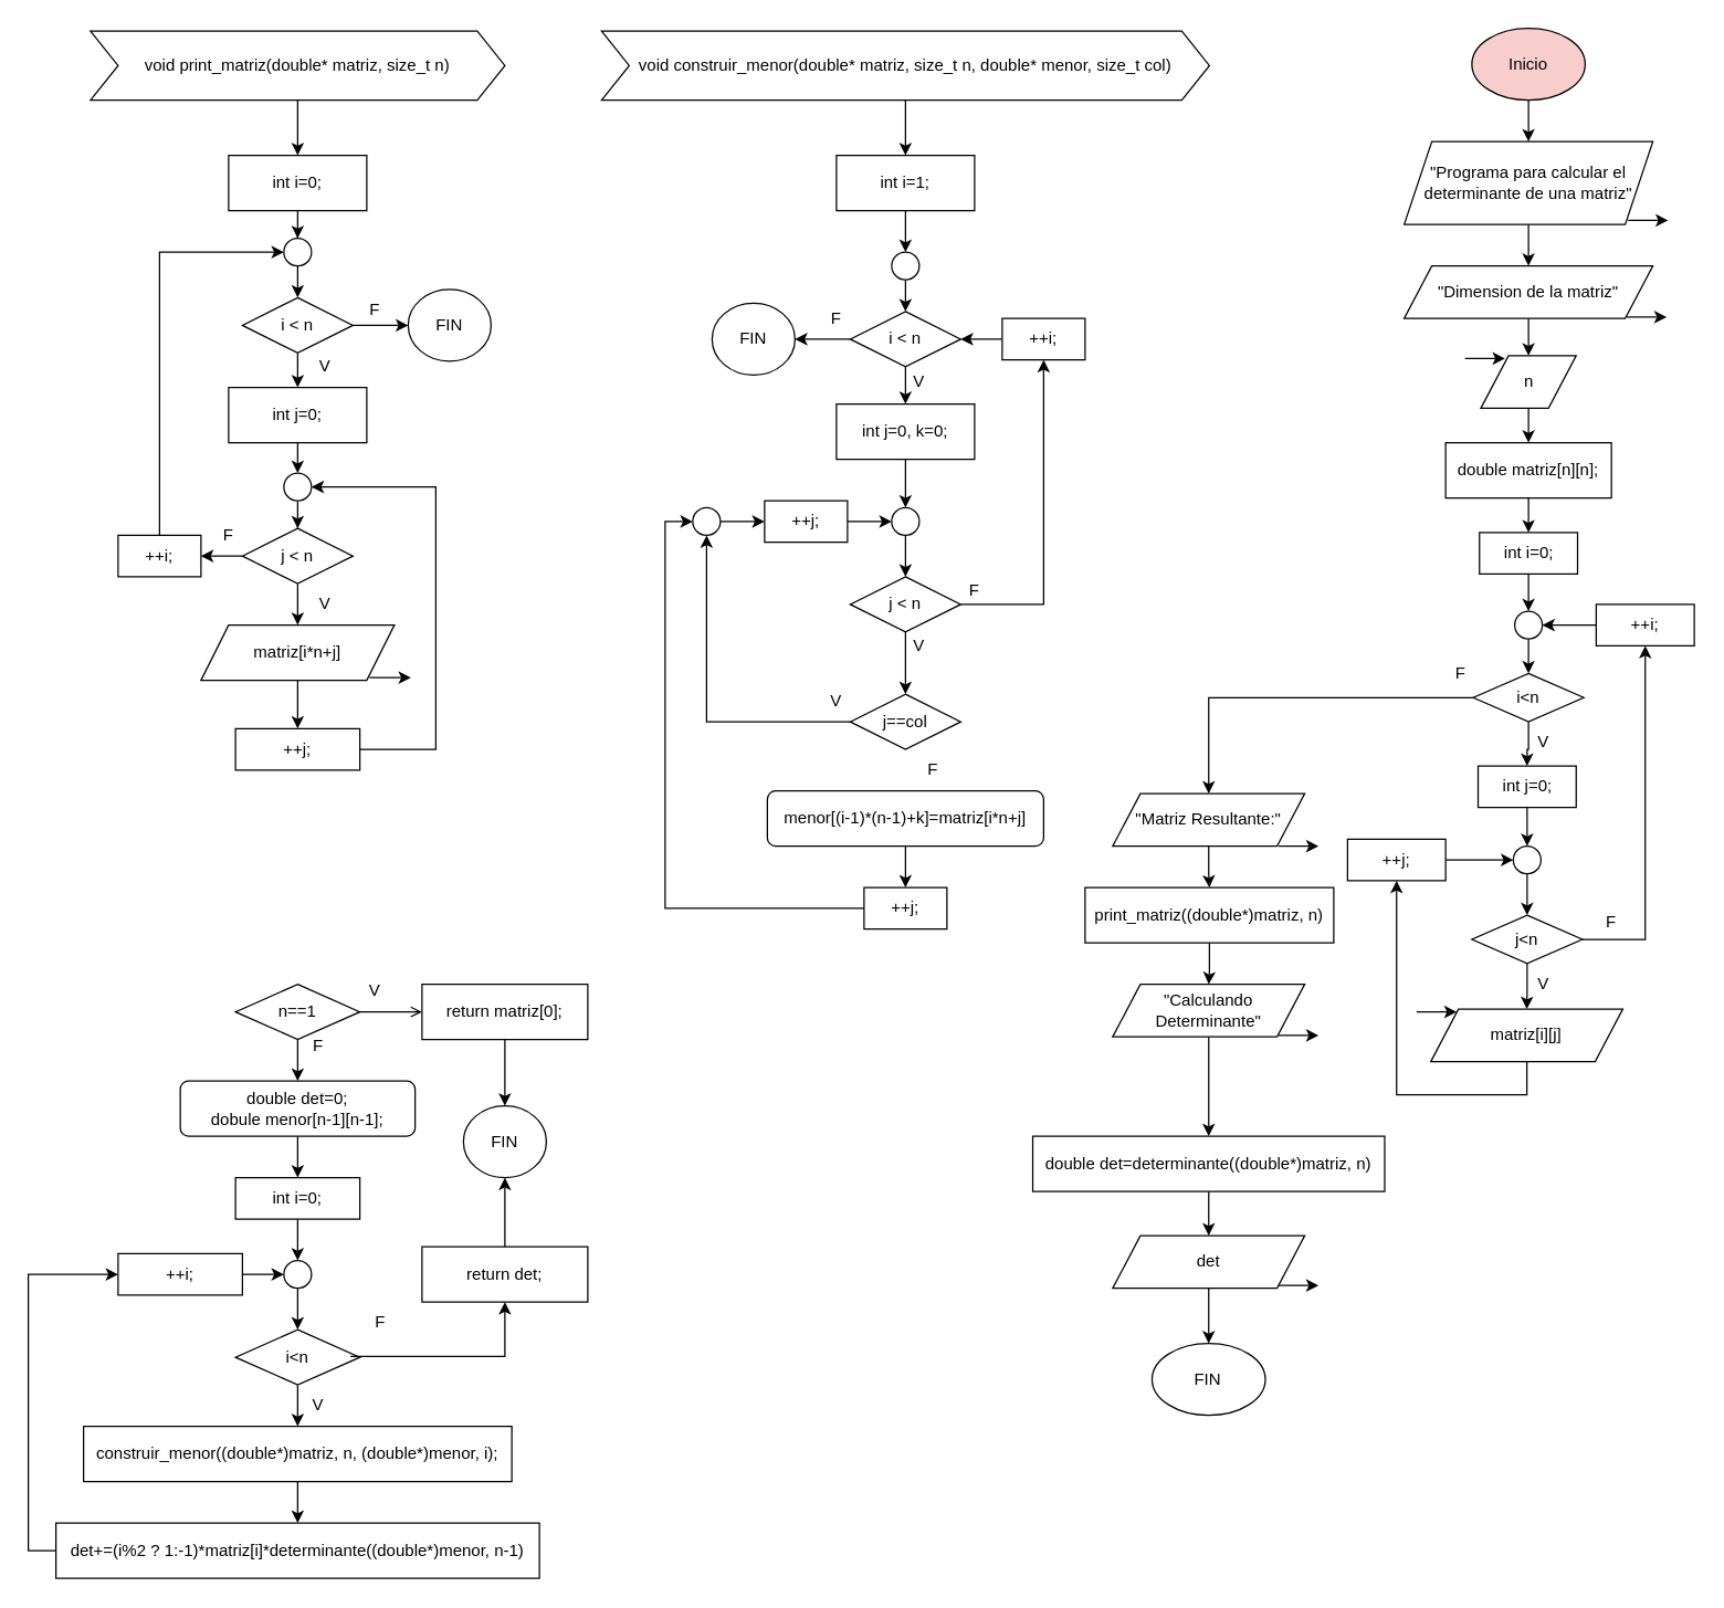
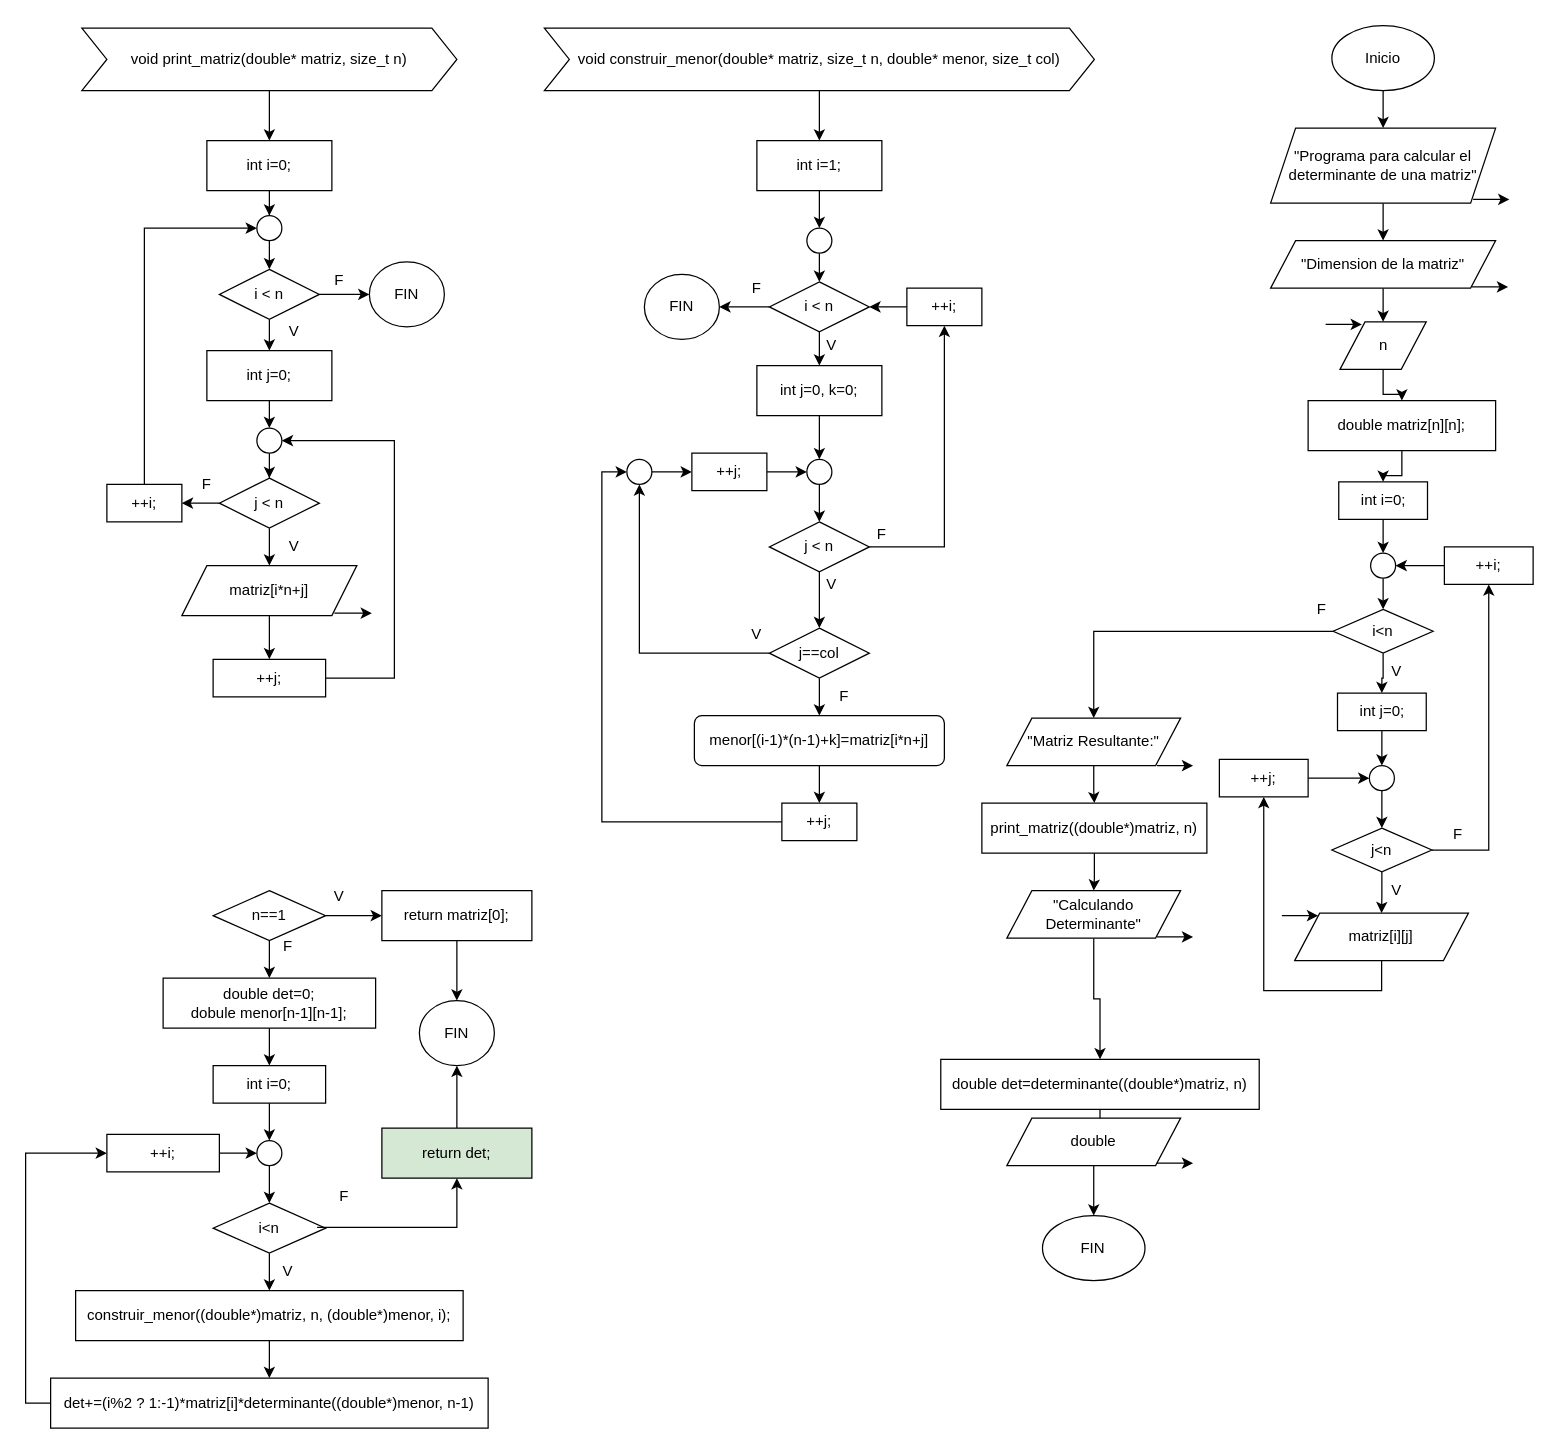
- <mxCell id="94" value="Inicio" style="ellipse;whiteSpace=wrap;html=1;fillColor=#f8cecc;" vertex="1" parent="1"><mxGeometry x="1065" y="20" width="82" height="52" as="geometry" /></mxCell>
+ <mxCell id="94" value="Inicio" style="ellipse;whiteSpace=wrap;html=1;" vertex="1" parent="1"><mxGeometry x="1065" y="20" width="82" height="52" as="geometry" /></mxCell>
- <mxCell id="105" value="double matriz[n][n];" style="rounded=0;whiteSpace=wrap;html=1;" vertex="1" parent="1"><mxGeometry x="1046" y="320" width="120" height="40" as="geometry" /></mxCell>
+ <mxCell id="105" value="double matriz[n][n];" style="rounded=0;whiteSpace=wrap;html=1;" vertex="1" parent="1"><mxGeometry x="1046" y="320" width="150" height="40" as="geometry" /></mxCell>
+ <mxCell id="47" style="edgeStyle=orthogonalEdgeStyle;rounded=0;orthogonalLoop=1;jettySize=auto;html=1;entryX=0.5;entryY=0;entryDx=0;entryDy=0;" edge="1" parent="1" source="48" target="57"><mxGeometry relative="1" as="geometry" /></mxCell>
- <mxCell id="66" style="edgeStyle=orthogonalEdgeStyle;rounded=0;orthogonalLoop=1;jettySize=auto;html=1;entryX=0;entryY=0.5;entryDx=0;entryDy=0;endArrow=open;" edge="1" parent="1" source="68" target="70"><mxGeometry relative="1" as="geometry"><mxPoint x="295" y="732" as="targetPoint" /></mxGeometry></mxCell>
+ <mxCell id="66" style="edgeStyle=orthogonalEdgeStyle;rounded=0;orthogonalLoop=1;jettySize=auto;html=1;entryX=0;entryY=0.5;entryDx=0;entryDy=0;" edge="1" parent="1" source="68" target="70"><mxGeometry relative="1" as="geometry"><mxPoint x="295" y="732" as="targetPoint" /></mxGeometry></mxCell>
- <mxCell id="73" value="&lt;div&gt;double det=0;&lt;/div&gt;&lt;div&gt;dobule menor[n-1][n-1];&lt;br&gt;&lt;/div&gt;" style="whiteSpace=wrap;html=1;rounded=1;" vertex="1" parent="1"><mxGeometry x="130" y="782" width="170" height="40" as="geometry" /></mxCell>
+ <mxCell id="73" value="&lt;div&gt;double det=0;&lt;/div&gt;&lt;div&gt;dobule menor[n-1][n-1];&lt;br&gt;&lt;/div&gt;" style="rounded=0;whiteSpace=wrap;html=1;" vertex="1" parent="1"><mxGeometry x="130" y="782" width="170" height="40" as="geometry" /></mxCell>
- <mxCell id="138" value="double det=determinante((double*)matriz, n)" style="rounded=0;whiteSpace=wrap;html=1;" vertex="1" parent="1"><mxGeometry x="747.12" y="822" width="254.75" height="40" as="geometry" /></mxCell>
+ <mxCell id="138" value="double det=determinante((double*)matriz, n)" style="rounded=0;whiteSpace=wrap;html=1;" vertex="1" parent="1"><mxGeometry x="752.12" y="847" width="254.75" height="40" as="geometry" /></mxCell>
- <mxCell id="140" value="det" style="shape=parallelogram;perimeter=parallelogramPerimeter;whiteSpace=wrap;html=1;fixedSize=1;" vertex="1" parent="1"><mxGeometry x="805" y="894" width="139" height="38" as="geometry" /></mxCell>
+ <mxCell id="140" value="double" style="shape=parallelogram;perimeter=parallelogramPerimeter;whiteSpace=wrap;html=1;fixedSize=1;" vertex="1" parent="1"><mxGeometry x="805" y="894" width="139" height="38" as="geometry" /></mxCell>
- <mxCell id="89" value="return det;" style="rounded=0;whiteSpace=wrap;html=1;" vertex="1" parent="1"><mxGeometry x="305" y="902" width="120" height="40" as="geometry" /></mxCell>
+ <mxCell id="89" value="return det;" style="rounded=0;whiteSpace=wrap;html=1;fillColor=#d5e8d4;" vertex="1" parent="1"><mxGeometry x="305" y="902" width="120" height="40" as="geometry" /></mxCell>
